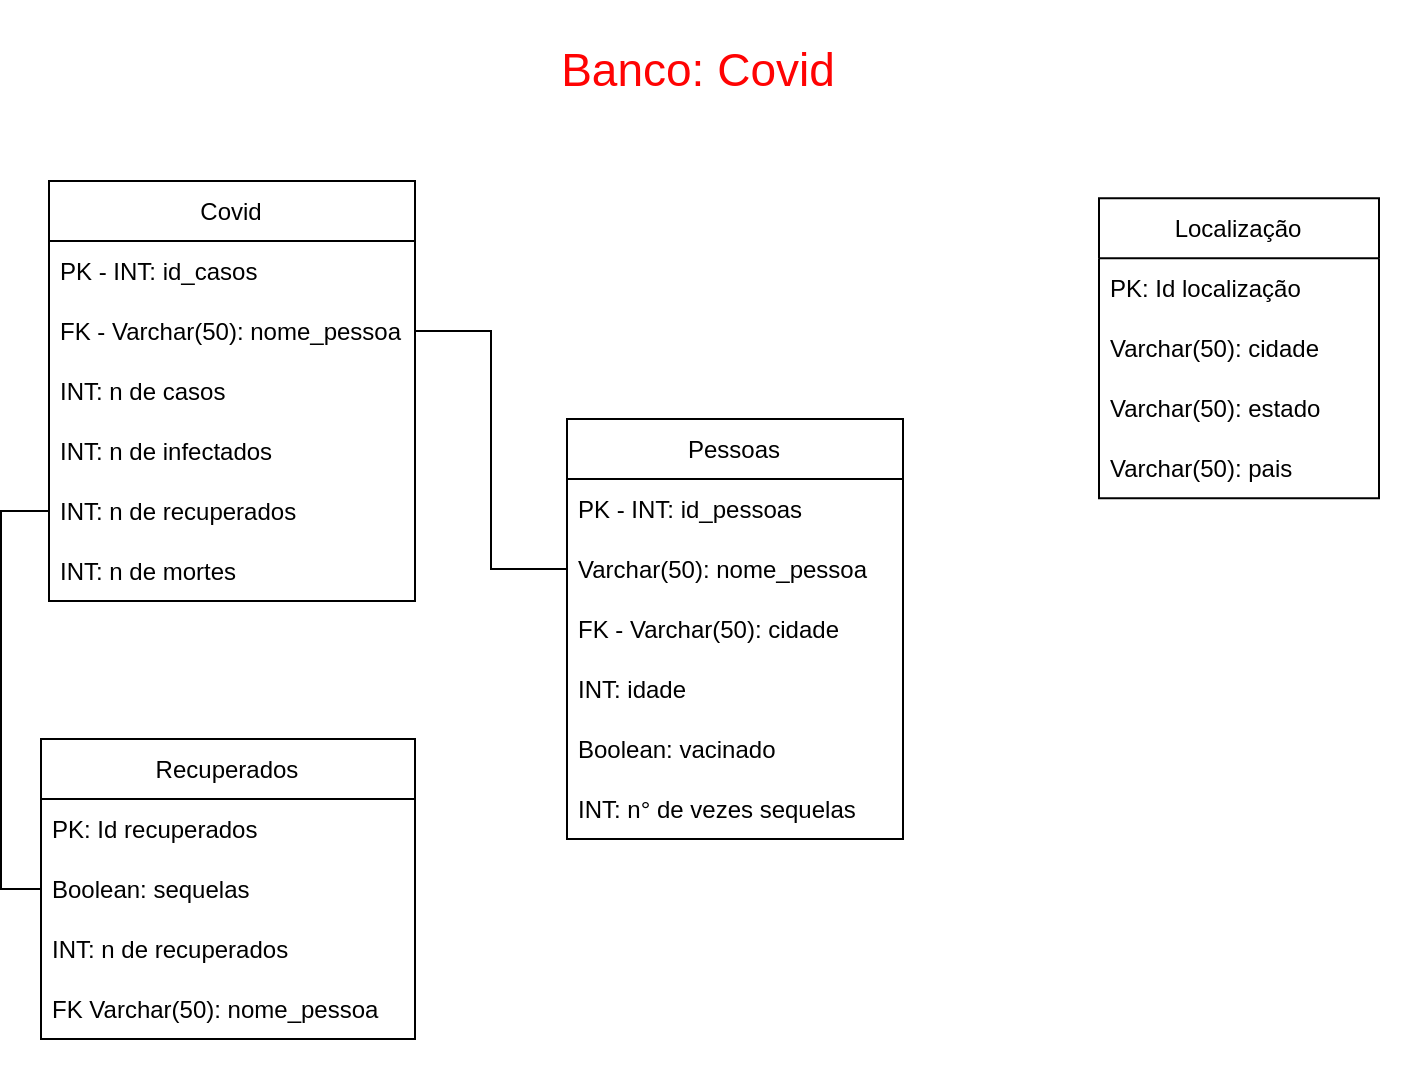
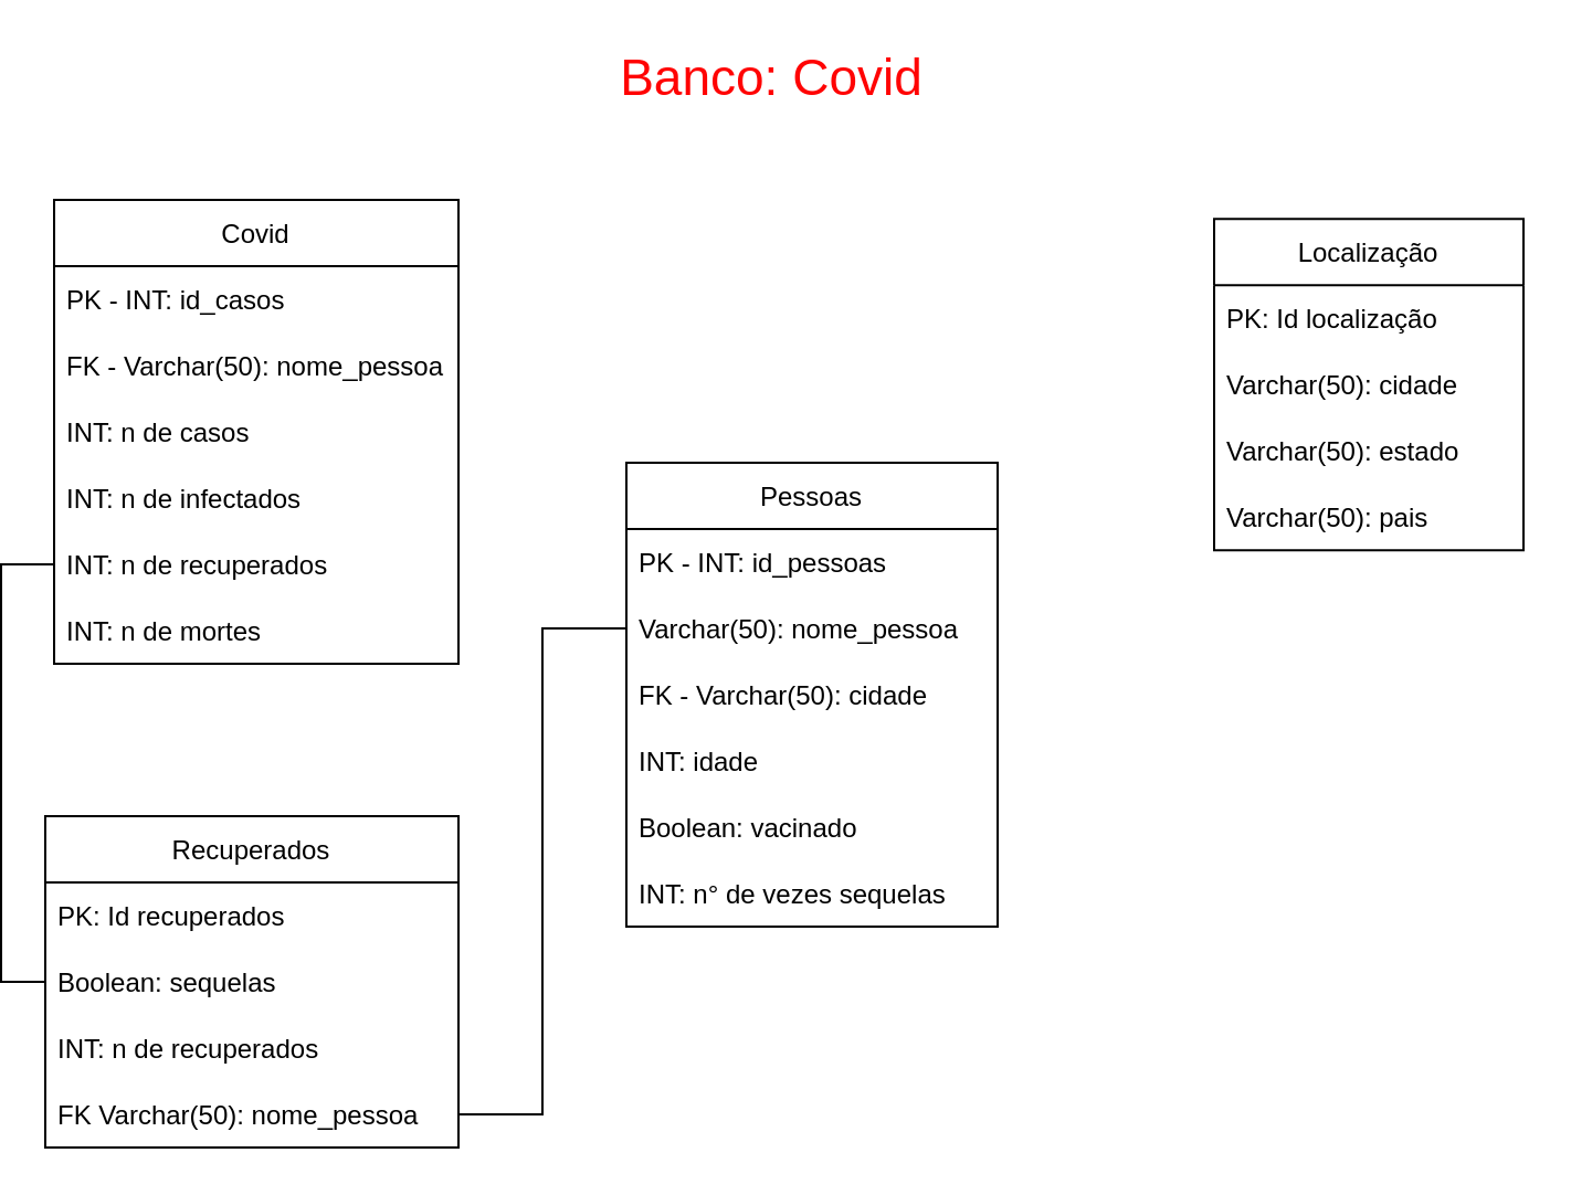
- <mxCell id="3" value="" style="edgeStyle=orthogonalEdgeStyle;rounded=0;orthogonalLoop=1;jettySize=auto;html=1;endArrow=none;exitX=1;exitY=0.5;exitDx=0;exitDy=0;entryX=0;entryY=0.5;entryDx=0;entryDy=0;" parent="1" source="8" target="15" edge="1"><mxGeometry relative="1" as="geometry"><mxPoint x="154" y="173" as="sourcePoint" /><mxPoint x="284.5" y="159" as="targetPoint" /></mxGeometry></mxCell>
+ <mxCell id="2" value="" style="edgeStyle=orthogonalEdgeStyle;rounded=0;orthogonalLoop=1;jettySize=auto;html=1;exitX=1;exitY=0.5;exitDx=0;exitDy=0;endArrow=none;entryX=0;entryY=0.5;entryDx=0;entryDy=0;" parent="1" source="29" target="15" edge="1"><mxGeometry relative="1" as="geometry"><mxPoint x="173.5" y="403" as="sourcePoint" /><mxPoint x="183" y="424" as="targetPoint" /></mxGeometry></mxCell>
